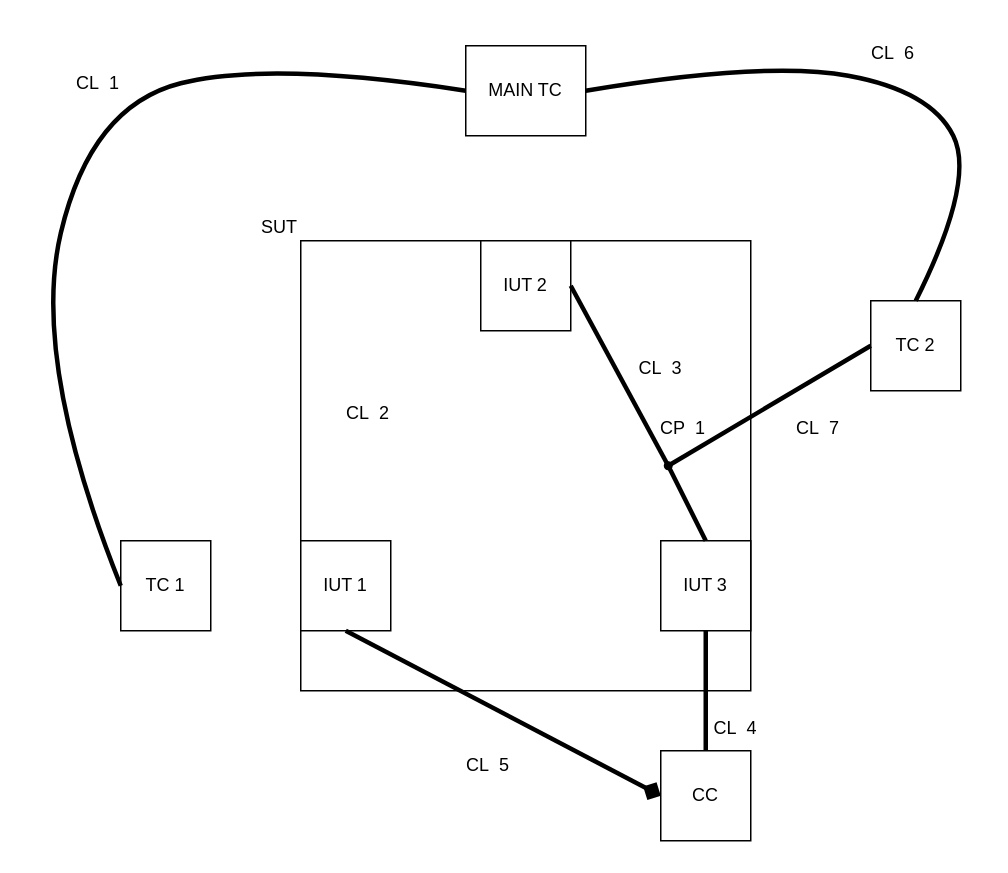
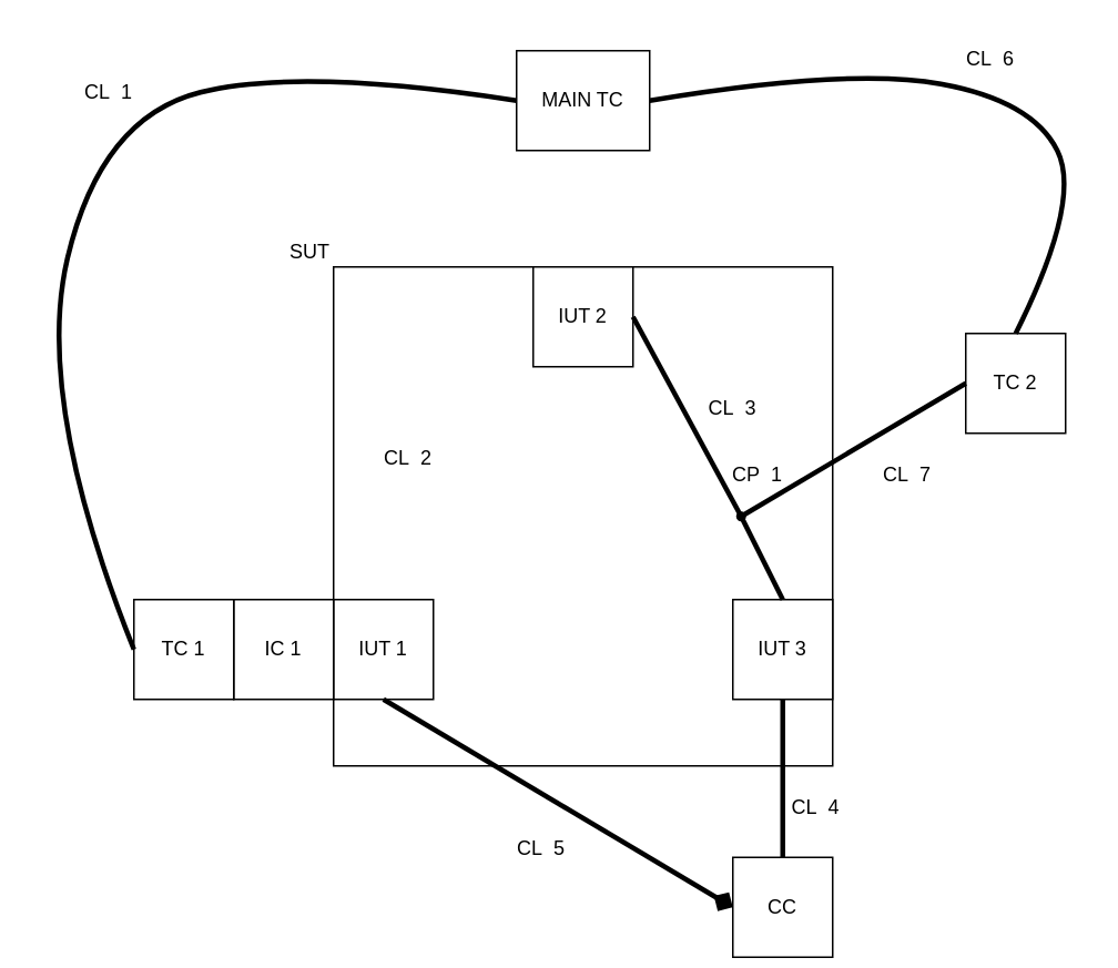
+ <mxCell id="10" value="IC 1" style="rounded=0;whiteSpace=wrap;html=1;labelPosition=center;verticalLabelPosition=middle;align=center;verticalAlign=middle;" vertex="1" parent="1"><mxGeometry x="140" y="360" width="60" height="60" as="geometry" /></mxCell>
- <mxCell id="6" value="CC" style="rounded=0;whiteSpace=wrap;html=1;labelPosition=center;verticalLabelPosition=middle;align=center;verticalAlign=middle;" vertex="1" parent="1"><mxGeometry x="440" y="500" width="60" height="60" as="geometry" /></mxCell>
+ <mxCell id="6" value="CC" style="rounded=0;whiteSpace=wrap;html=1;labelPosition=center;verticalLabelPosition=middle;align=center;verticalAlign=middle;" vertex="1" parent="1"><mxGeometry x="440" y="515" width="60" height="60" as="geometry" /></mxCell>
